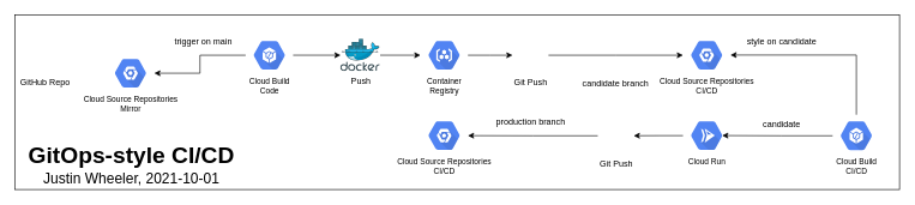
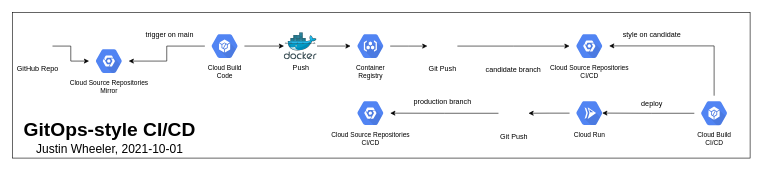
+ <mxCell id="10" value="" style="edgeStyle=orthogonalEdgeStyle;rounded=0;orthogonalLoop=1;jettySize=auto;html=1;fontColor=#000000;fontStyle=0" parent="1" source="11" target="12" edge="1"><mxGeometry relative="1" as="geometry" /></mxCell>
- <mxCell id="24" value="candidate" style="text;html=1;strokeColor=none;fillColor=none;align=center;verticalAlign=middle;whiteSpace=wrap;rounded=0;fontColor=#000000;fontStyle=0" parent="1" vertex="1"><mxGeometry x="1039" y="163" width="95" height="20" as="geometry" /></mxCell>
+ <mxCell id="24" value="deploy" style="text;html=1;strokeColor=none;fillColor=none;align=center;verticalAlign=middle;whiteSpace=wrap;rounded=0;fontColor=#000000;fontStyle=0" parent="1" vertex="1"><mxGeometry x="1039" y="163" width="95" height="20" as="geometry" /></mxCell>
